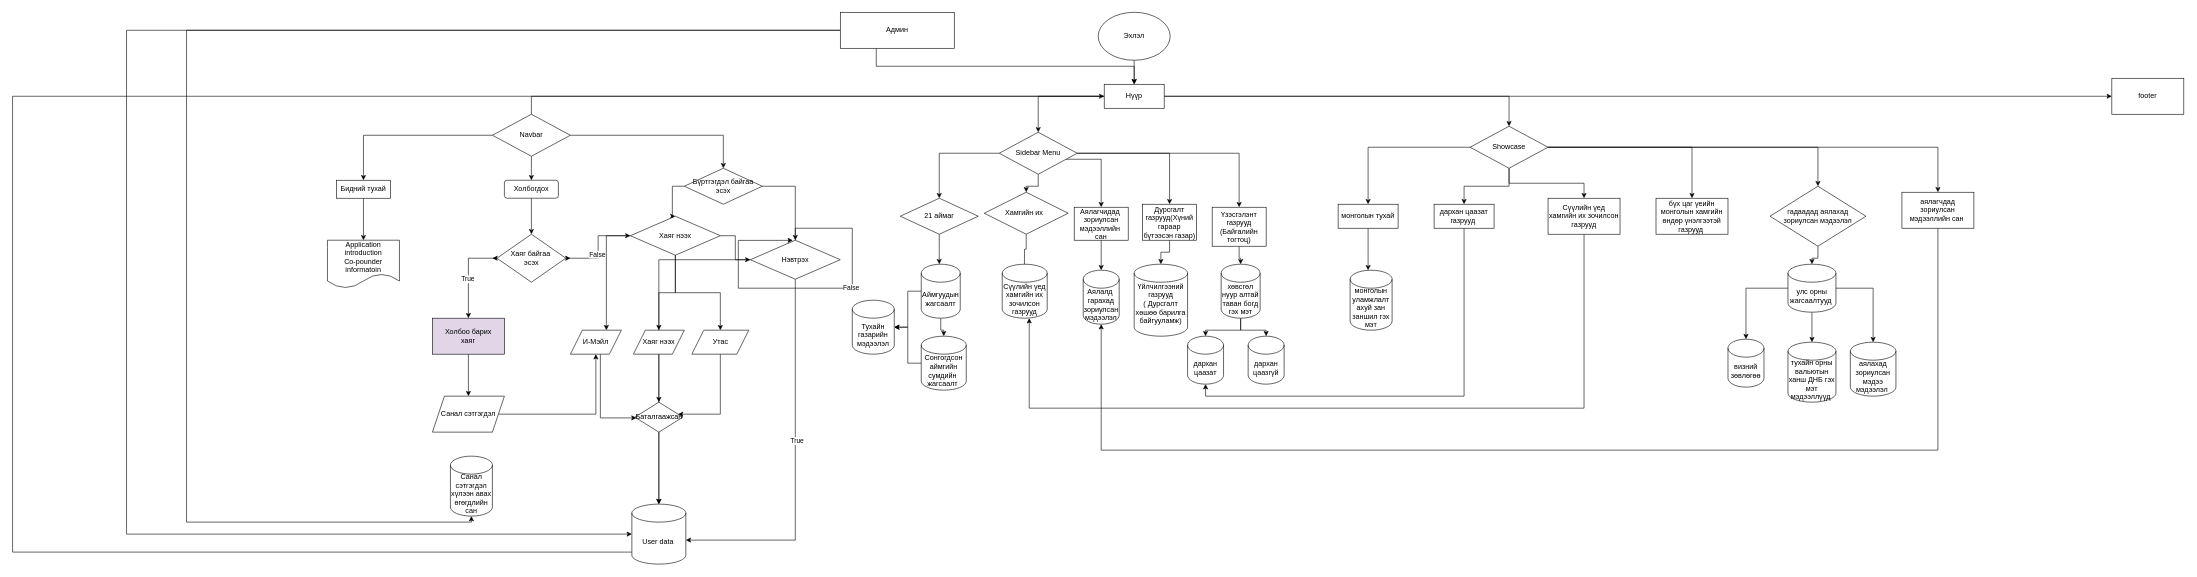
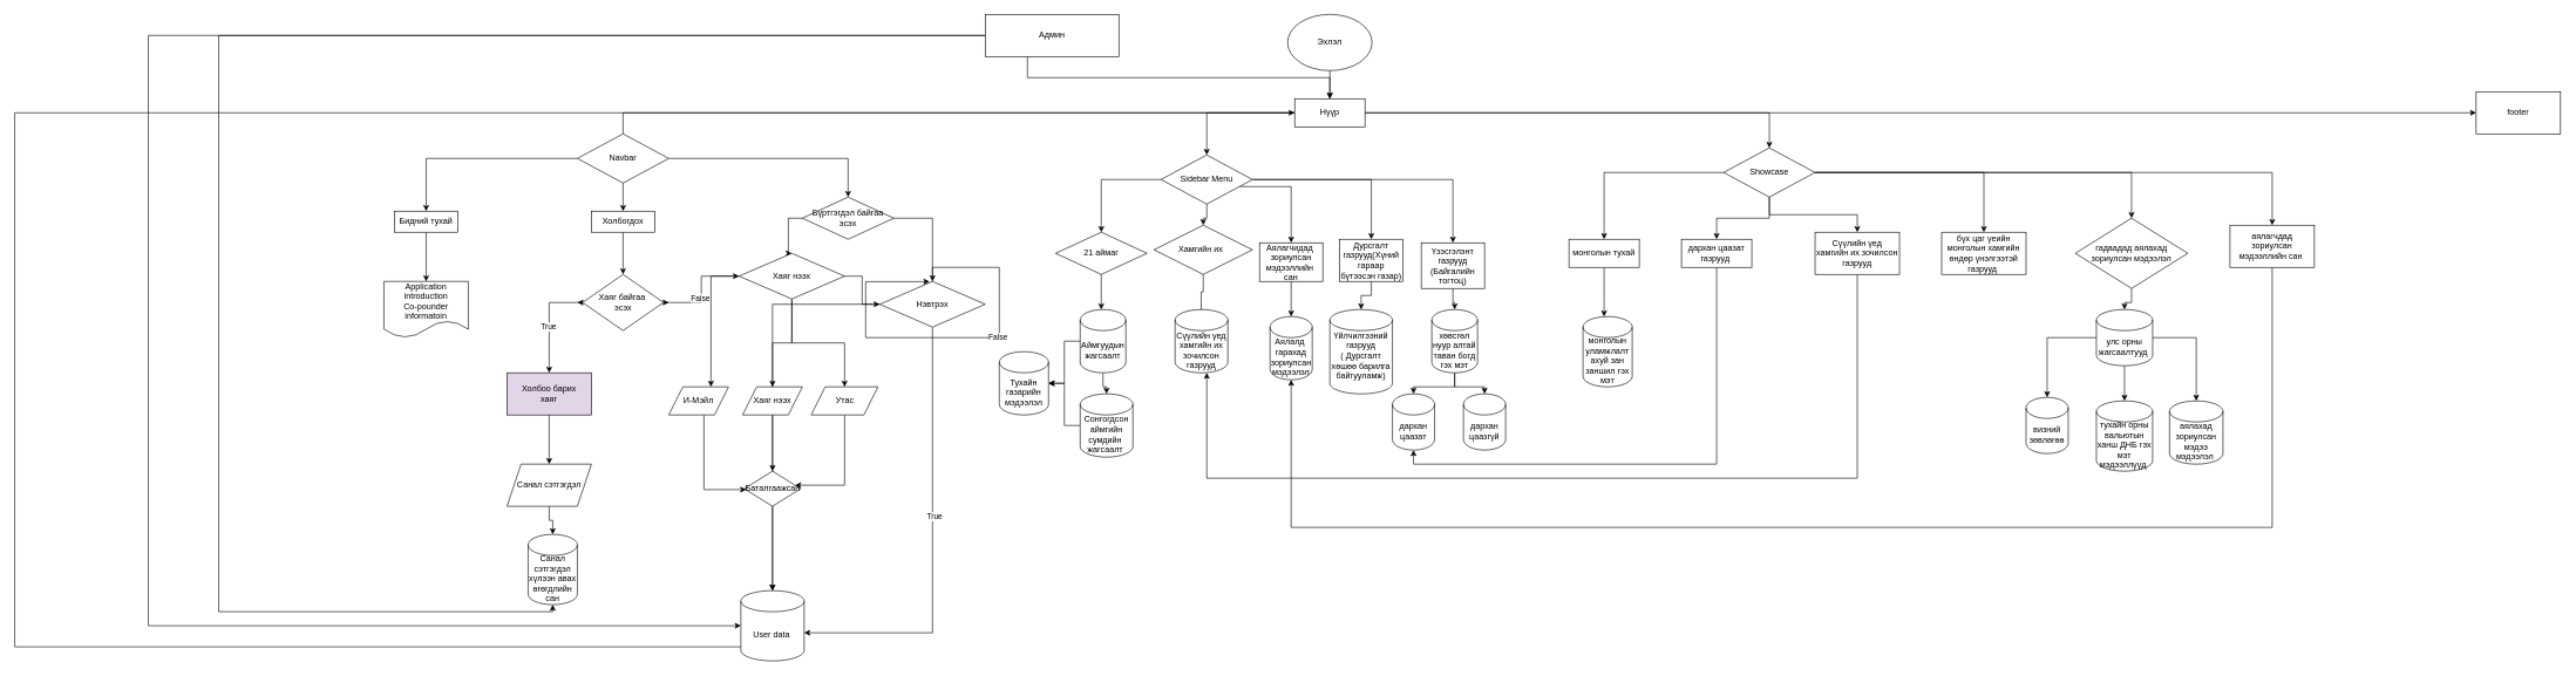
- <mxCell id="22" value="Sidebar Menu" style="rhombus;whiteSpace=wrap;html=1;" vertex="1" parent="1"><mxGeometry x="1665" y="220" width="130" height="70" as="geometry" /></mxCell>
+ <mxCell id="22" value="Sidebar Menu" style="rhombus;whiteSpace=wrap;html=1;" vertex="1" parent="1"><mxGeometry x="1650" y="220" width="130" height="70" as="geometry" /></mxCell>
- <mxCell id="16" value="Холбогдох" style="whiteSpace=wrap;html=1;rounded=1;" vertex="1" parent="1"><mxGeometry x="840" y="300" width="90" height="30" as="geometry" /></mxCell>
+ <mxCell id="16" value="Холбогдох" style="rounded=0;whiteSpace=wrap;html=1;" vertex="1" parent="1"><mxGeometry x="840" y="300" width="90" height="30" as="geometry" /></mxCell>
- <mxCell id="83" style="edgeStyle=orthogonalEdgeStyle;rounded=0;orthogonalLoop=1;jettySize=auto;html=1;" edge="1" parent="1" source="84" target="100"><mxGeometry relative="1" as="geometry" /></mxCell>
+ <mxCell id="83" style="edgeStyle=orthogonalEdgeStyle;rounded=0;orthogonalLoop=1;jettySize=auto;html=1;" edge="1" parent="1" source="84" target="87"><mxGeometry relative="1" as="geometry" /></mxCell>
